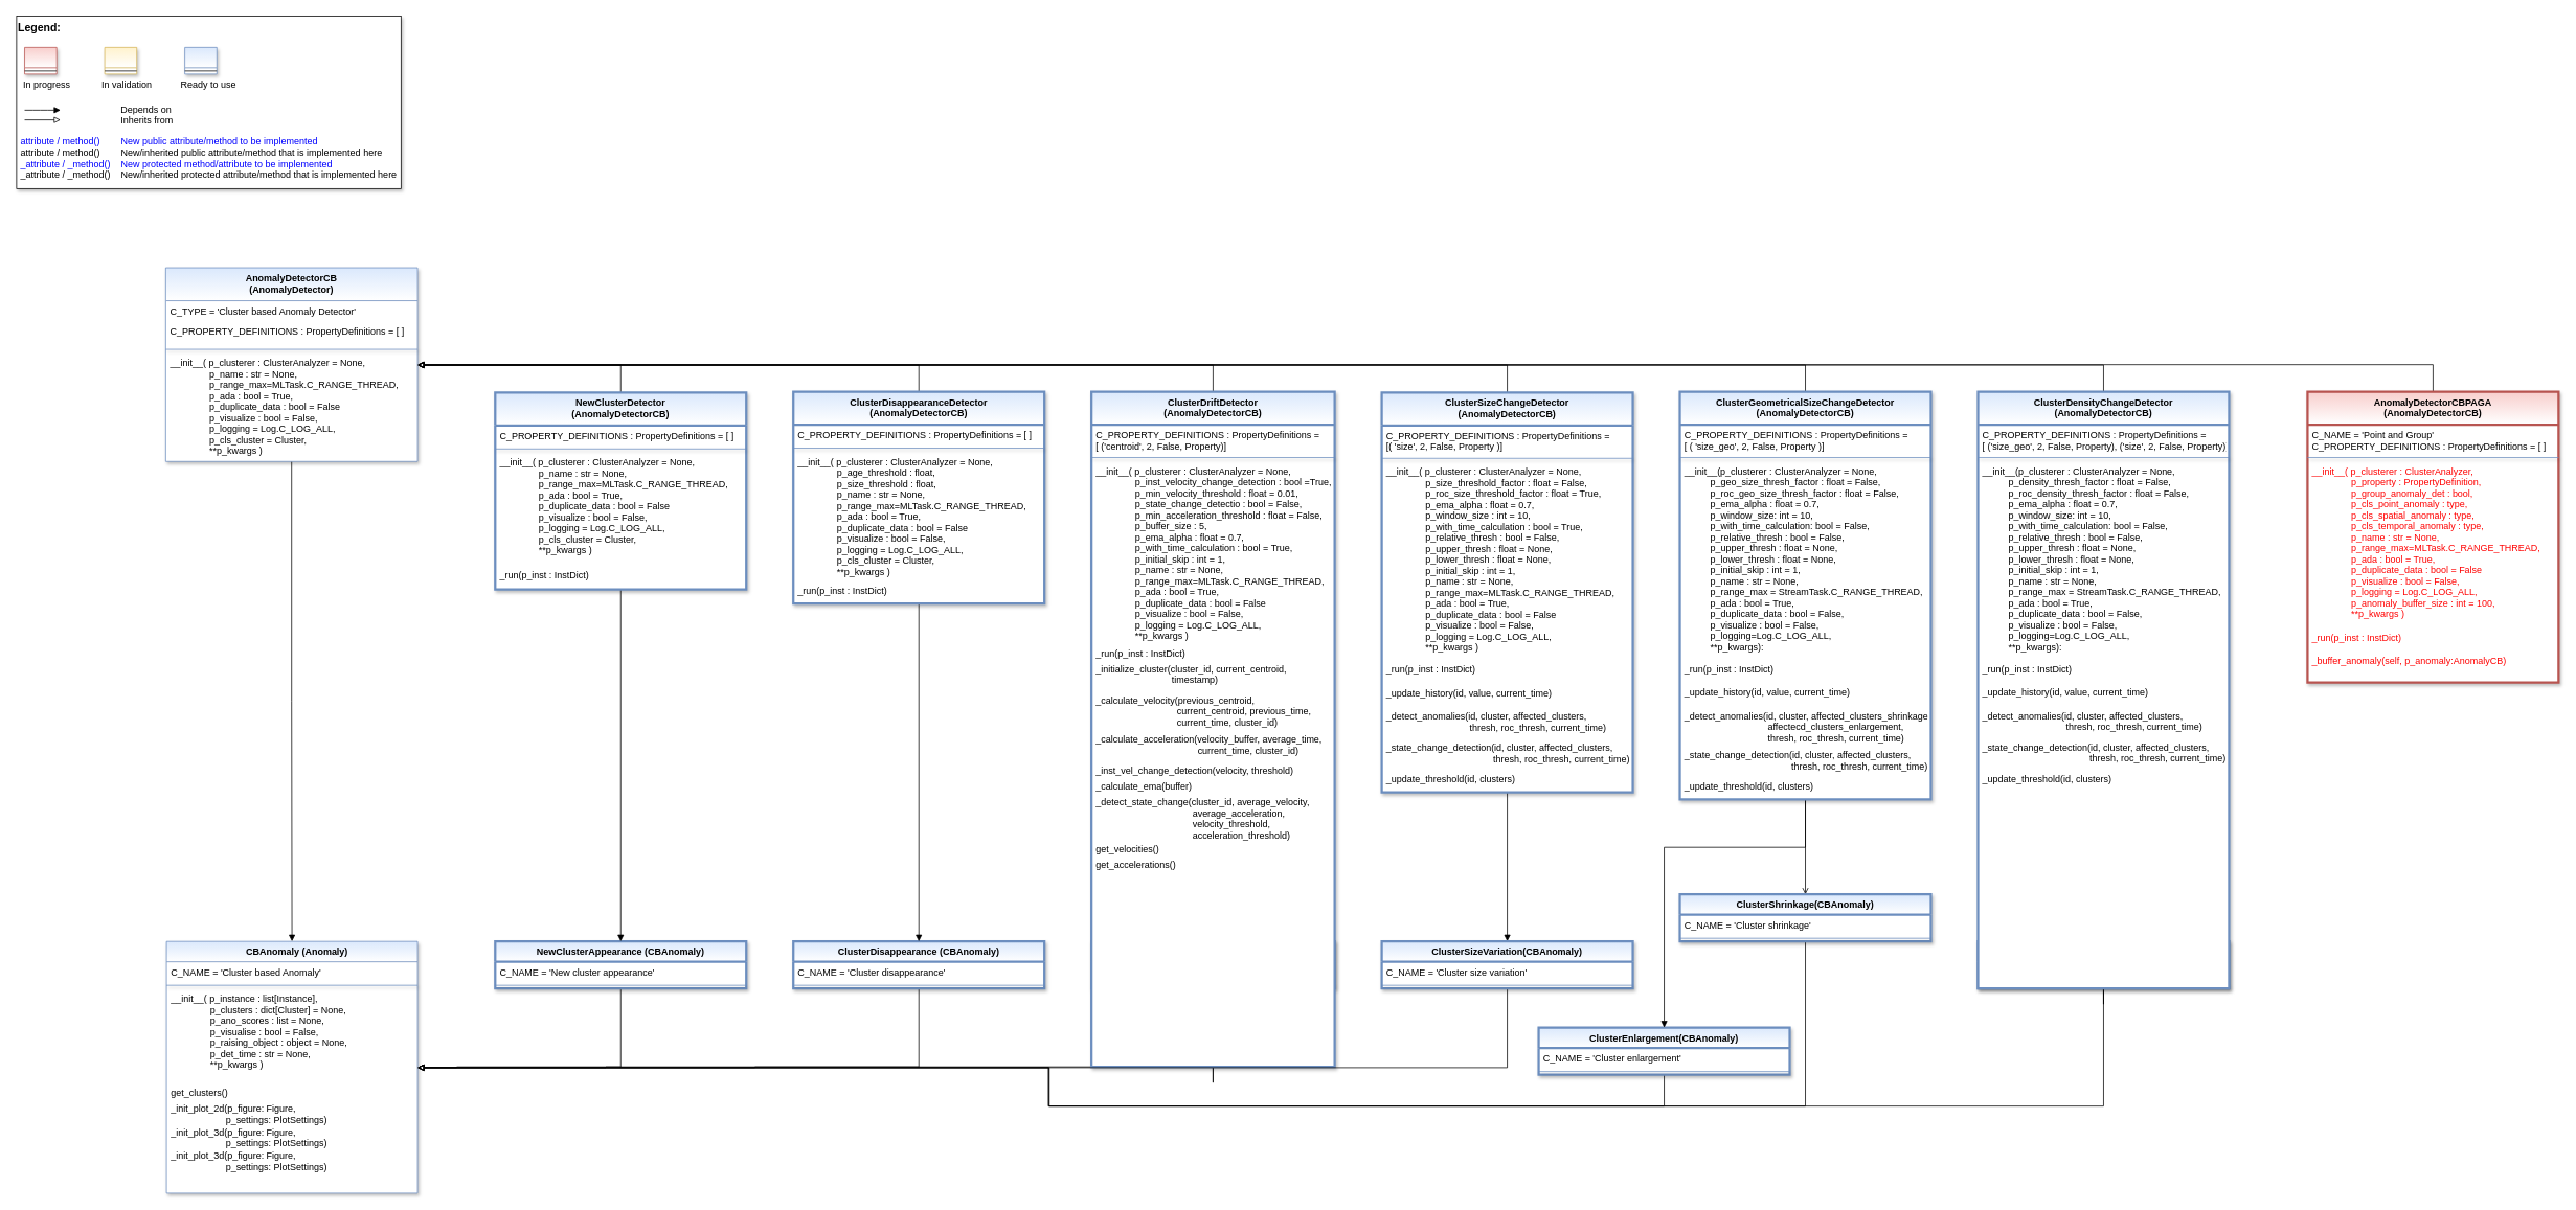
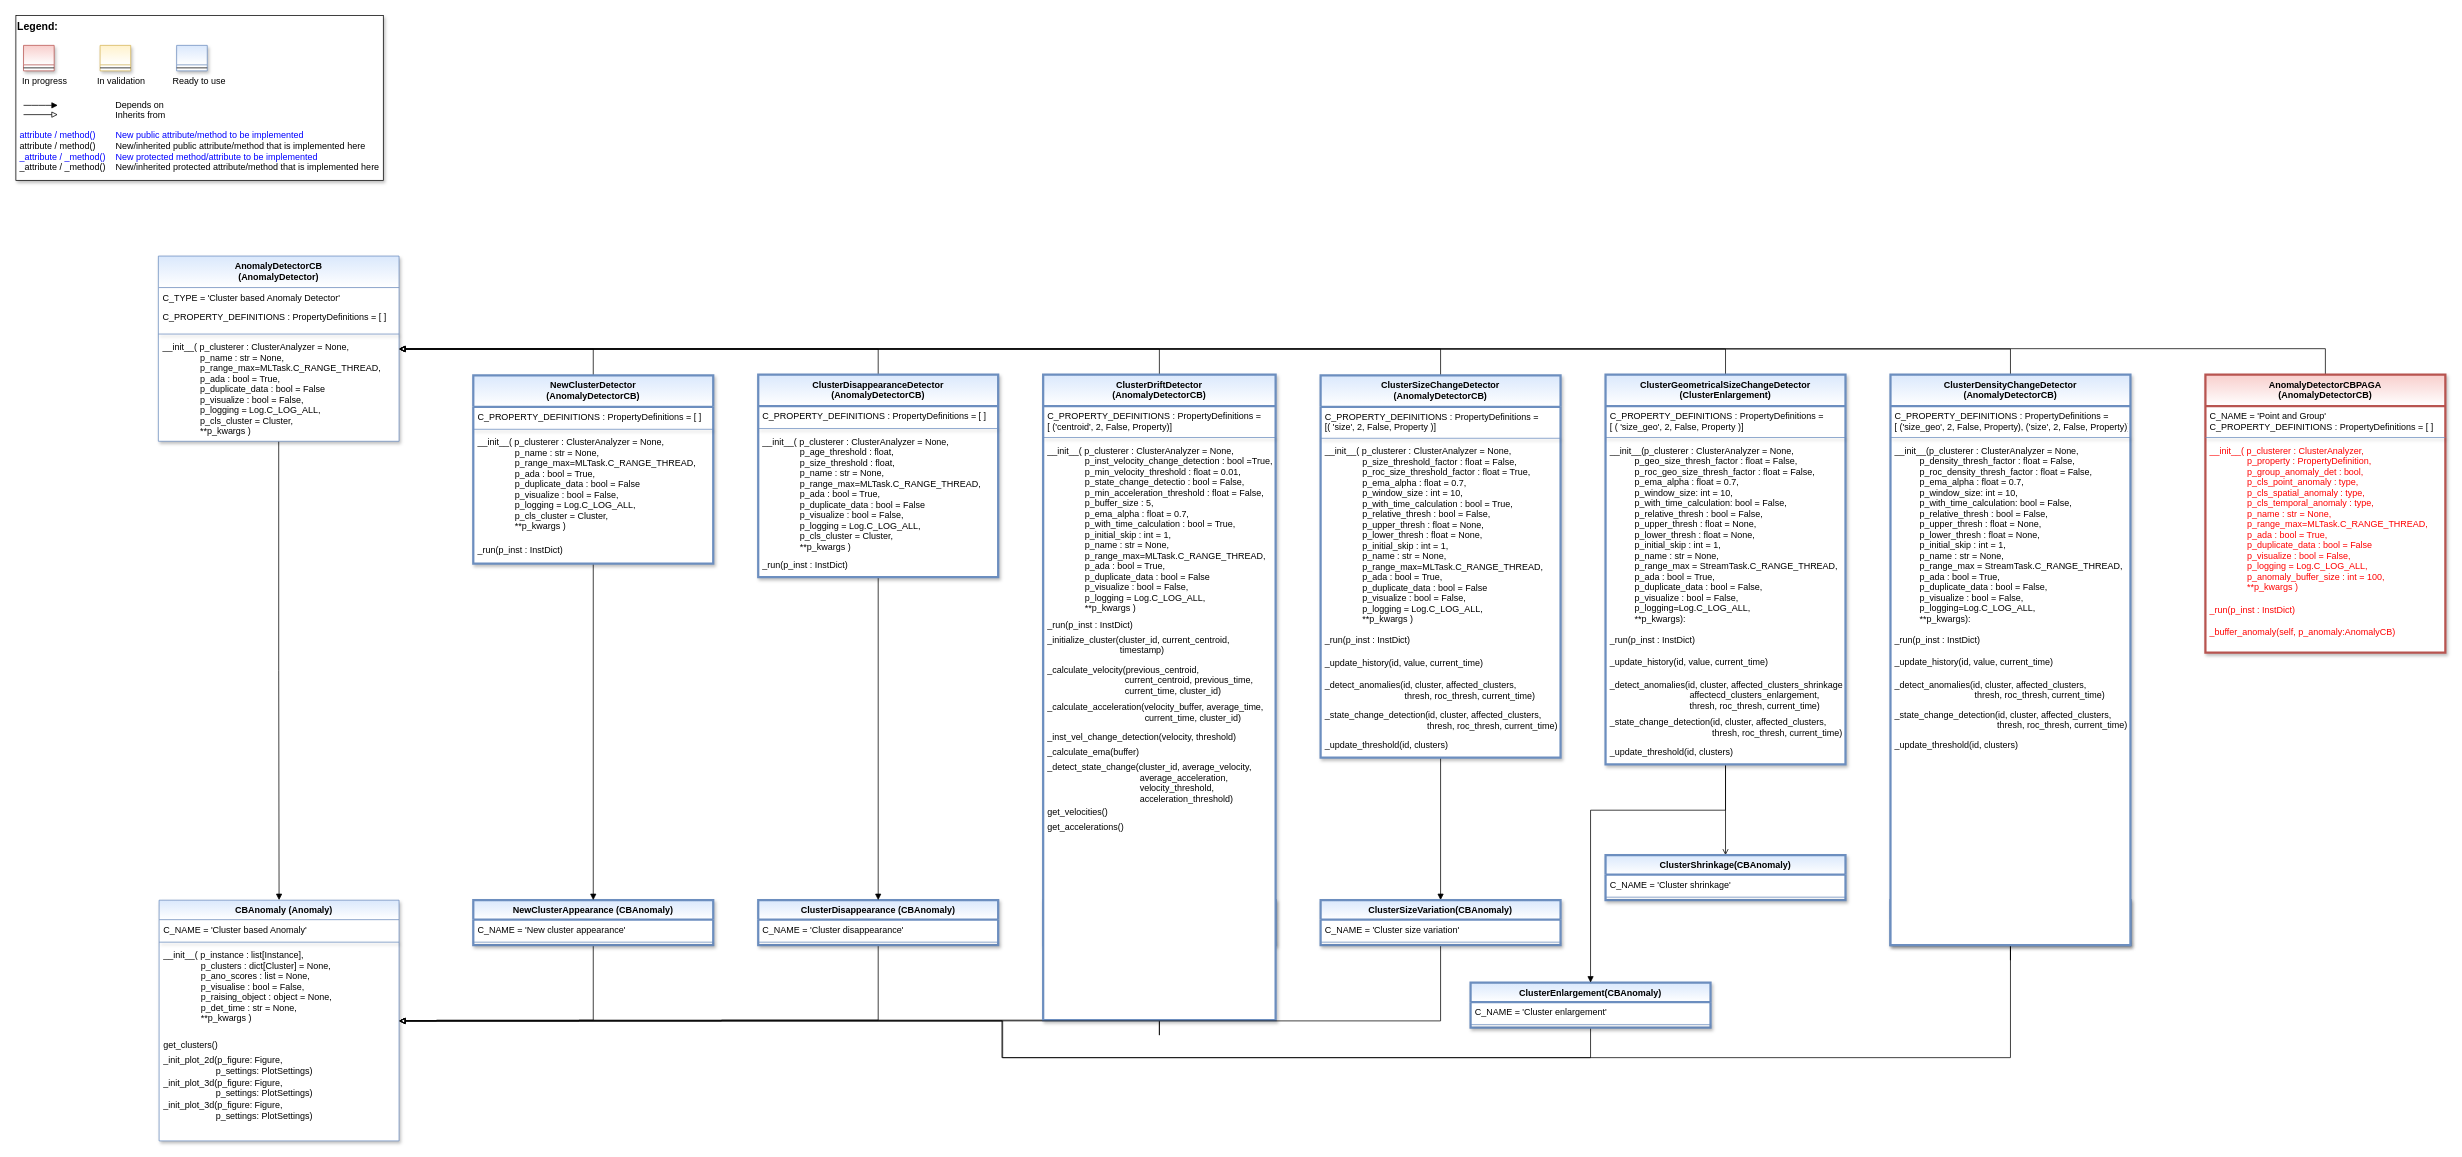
- <mxCell id="76" value="ClusterGeometricalSizeChangeDetector&#10;(AnomalyDetectorCB)" style="swimlane;fontStyle=1;align=center;verticalAlign=top;childLayout=stackLayout;horizontal=1;startSize=42;horizontalStack=0;resizeParent=1;resizeLast=0;collapsible=1;marginBottom=0;rounded=0;shadow=1;strokeWidth=3;fillColor=#dae8fc;strokeColor=#6c8ebf;swimlaneFillColor=#ffffff;gradientColor=#ffffff;fontFamily=Helvetica;fontSize=12;fontColor=default;" parent="1" vertex="1"><mxGeometry x="2140" y="499" width="320" height="520" as="geometry"><mxRectangle x="230" y="140" width="160" height="26" as="alternateBounds" /></mxGeometry></mxCell>
+ <mxCell id="76" value="ClusterGeometricalSizeChangeDetector&#10;(ClusterEnlargement)" style="swimlane;fontStyle=1;align=center;verticalAlign=top;childLayout=stackLayout;horizontal=1;startSize=42;horizontalStack=0;resizeParent=1;resizeLast=0;collapsible=1;marginBottom=0;rounded=0;shadow=1;strokeWidth=3;fillColor=#dae8fc;strokeColor=#6c8ebf;swimlaneFillColor=#ffffff;gradientColor=#ffffff;fontFamily=Helvetica;fontSize=12;fontColor=default;" parent="1" vertex="1"><mxGeometry x="2140" y="499" width="320" height="520" as="geometry"><mxRectangle x="230" y="140" width="160" height="26" as="alternateBounds" /></mxGeometry></mxCell>
- <mxCell id="110" style="edgeStyle=orthogonalEdgeStyle;rounded=0;orthogonalLoop=1;jettySize=auto;html=1;startArrow=none;startFill=0;endArrow=block;endFill=0;" parent="1" source="111" target="19" edge="1"><mxGeometry relative="1" as="geometry"><Array as="points"><mxPoint x="2300" y="1410" /><mxPoint x="1336" y="1410" /><mxPoint x="1336" y="1361" /></Array></mxGeometry></mxCell>
